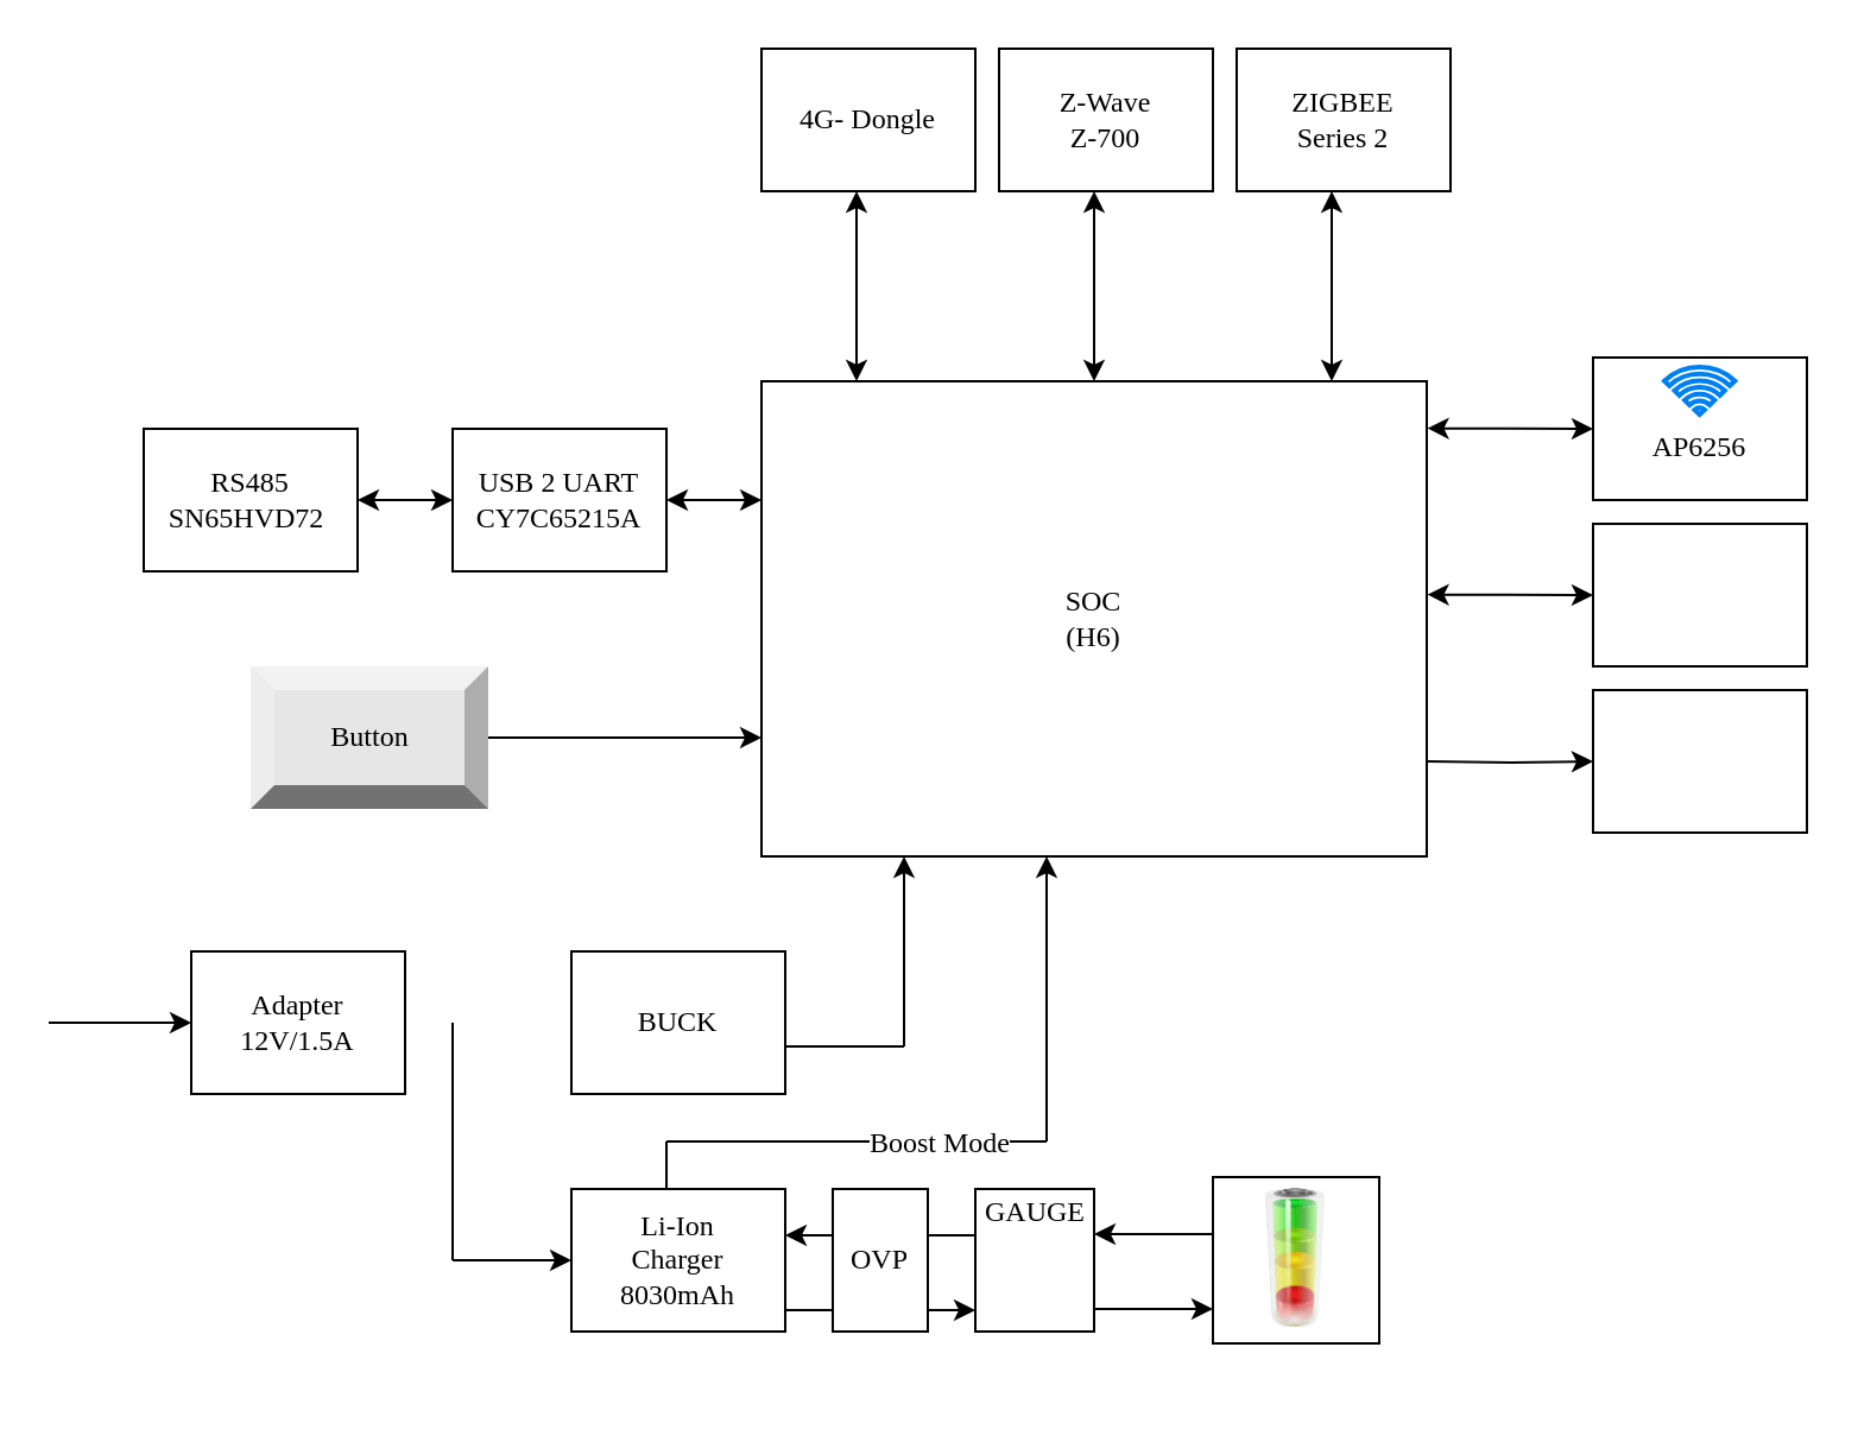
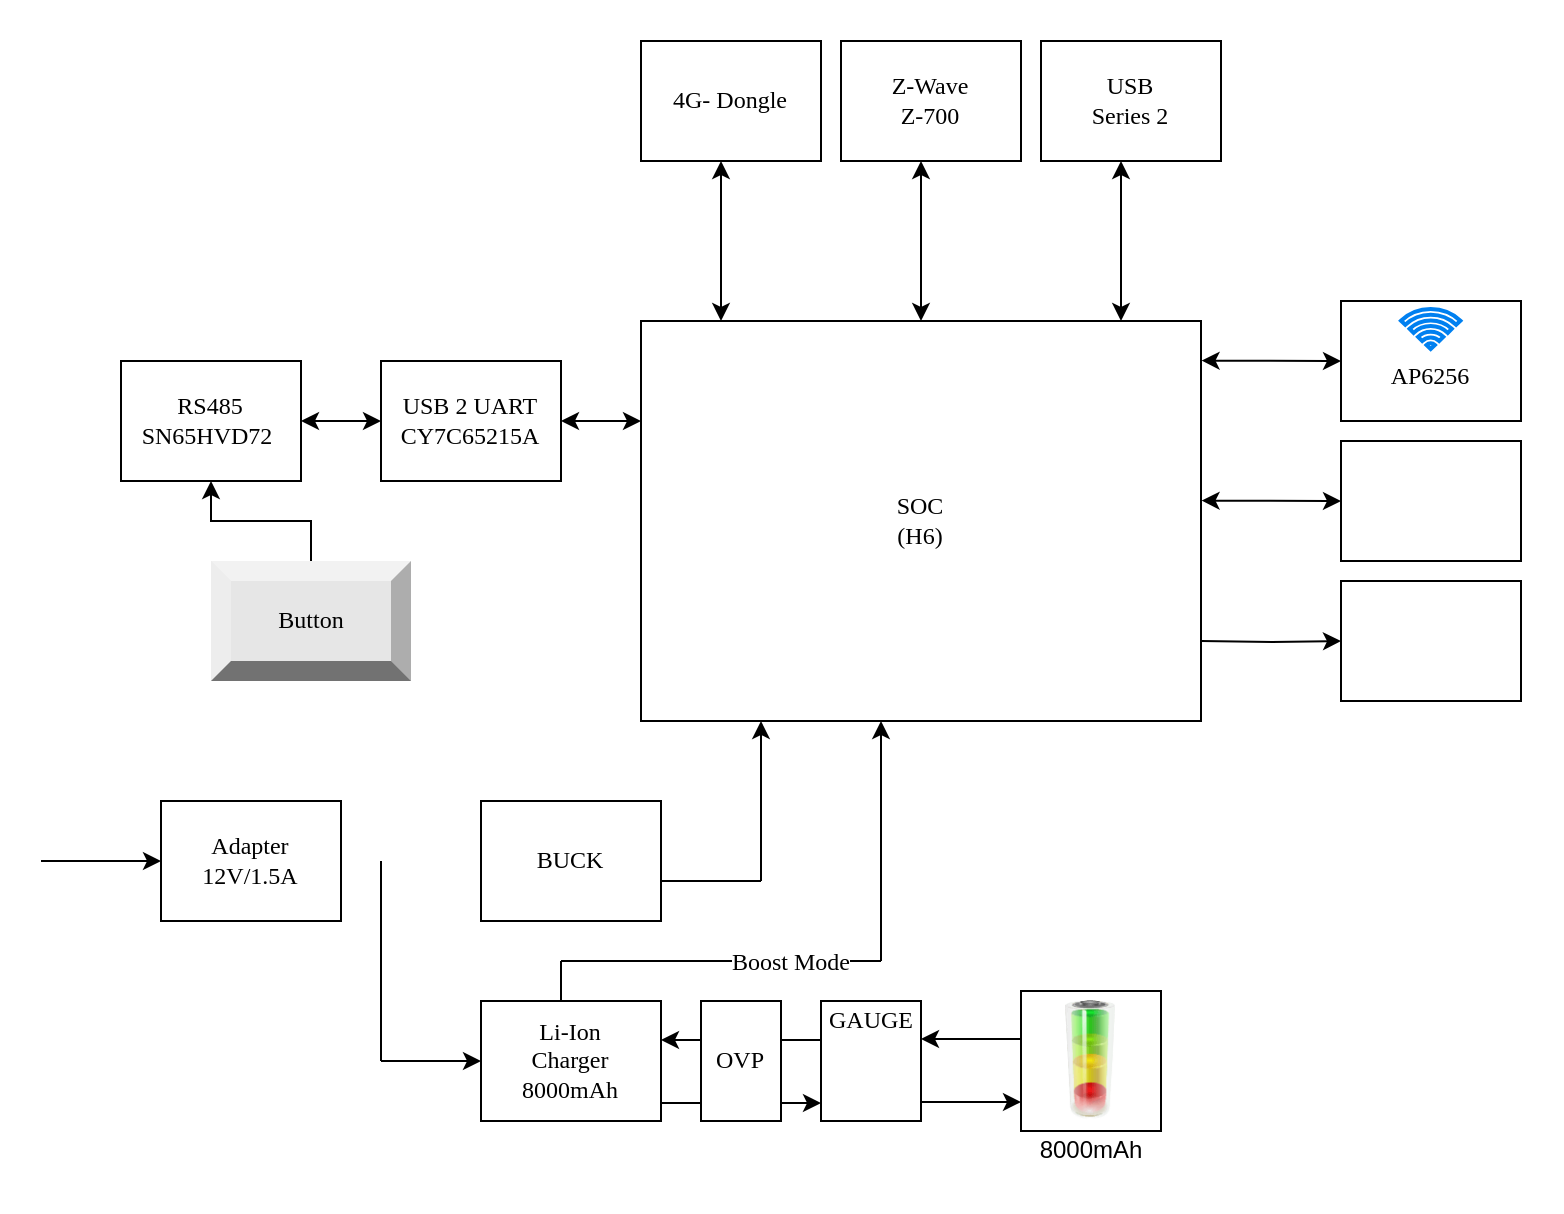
- <mxCell id="35" value="ZIGBEE&lt;br&gt;Series 2" style="rounded=0;whiteSpace=wrap;html=1;fontFamily=Tahoma;" parent="1" vertex="1"><mxGeometry x="520" y="20" width="90" height="60" as="geometry" /></mxCell>
+ <mxCell id="35" value="USB&lt;br&gt;Series 2" style="rounded=0;whiteSpace=wrap;html=1;fontFamily=Tahoma;" parent="1" vertex="1"><mxGeometry x="520" y="20" width="90" height="60" as="geometry" /></mxCell>
- <mxCell id="44" value="" style="edgeStyle=orthogonalEdgeStyle;rounded=0;orthogonalLoop=1;jettySize=auto;html=1;entryX=0;entryY=0.75;entryDx=0;entryDy=0;fontFamily=Tahoma;" parent="1" source="45" target="4" edge="1"><mxGeometry relative="1" as="geometry"><mxPoint x="285" y="310" as="targetPoint" /></mxGeometry></mxCell>
+ <mxCell id="44" value="" style="edgeStyle=orthogonalEdgeStyle;rounded=0;orthogonalLoop=1;jettySize=auto;html=1;fontFamily=Tahoma;" parent="1" source="45" target="41" edge="1"><mxGeometry relative="1" as="geometry"><mxPoint x="285" y="310" as="targetPoint" /></mxGeometry></mxCell>
- <mxCell id="11" value="Li-Ion&lt;br&gt;Charger&lt;br&gt;8030mAh" style="rounded=0;whiteSpace=wrap;html=1;fontFamily=Tahoma;" parent="1" vertex="1"><mxGeometry x="240" y="500" width="90" height="60" as="geometry" /></mxCell>
+ <mxCell id="11" value="Li-Ion&lt;br&gt;Charger&lt;br&gt;8000mAh" style="rounded=0;whiteSpace=wrap;html=1;fontFamily=Tahoma;" parent="1" vertex="1"><mxGeometry x="240" y="500" width="90" height="60" as="geometry" /></mxCell>
+ <mxCell id="46" value="8000mAh" style="text;html=1;align=center;verticalAlign=middle;resizable=0;points=[];;autosize=1;" vertex="1" parent="1"><mxGeometry x="510" y="565" width="70" height="20" as="geometry" /></mxCell>
